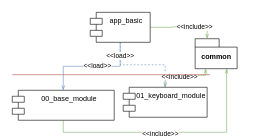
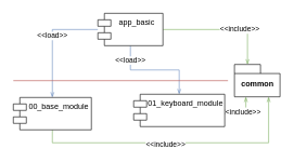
- <mxCell id="15" value="common" style="shape=folder;fontStyle=1;spacingTop=10;tabWidth=40;tabHeight=14;tabPosition=left;html=1;" vertex="1" parent="1"><mxGeometry x="325" y="64" width="70" height="50" as="geometry" /></mxCell>
+ <mxCell id="15" value="common" style="shape=folder;fontStyle=1;spacingTop=10;tabWidth=40;tabHeight=14;tabPosition=left;html=1;" vertex="1" parent="1"><mxGeometry x="360" y="99" width="70" height="50" as="geometry" /></mxCell>
- <mxCell id="6" style="edgeStyle=orthogonalEdgeStyle;rounded=0;orthogonalLoop=1;jettySize=auto;html=1;endArrow=openThin;endFill=0;fillColor=#dae8fc;strokeColor=#6c8ebf;dashed=1;" edge="1" parent="1" source="8" target="14"><mxGeometry relative="1" as="geometry" /></mxCell>
+ <mxCell id="6" style="edgeStyle=orthogonalEdgeStyle;rounded=0;orthogonalLoop=1;jettySize=auto;html=1;endArrow=openThin;endFill=0;fillColor=#dae8fc;strokeColor=#6c8ebf;" edge="1" parent="1" source="8" target="14"><mxGeometry relative="1" as="geometry" /></mxCell>
- <mxCell id="11" value="00_base_module" style="shape=module;align=left;spacingLeft=20;align=center;verticalAlign=top;" vertex="1" parent="1"><mxGeometry x="20" y="150" width="170" height="50" as="geometry" /></mxCell>
+ <mxCell id="11" value="00_base_module" style="shape=module;align=left;spacingLeft=20;align=center;verticalAlign=top;" vertex="1" parent="1"><mxGeometry x="20" y="150" width="120" height="50" as="geometry" /></mxCell>
